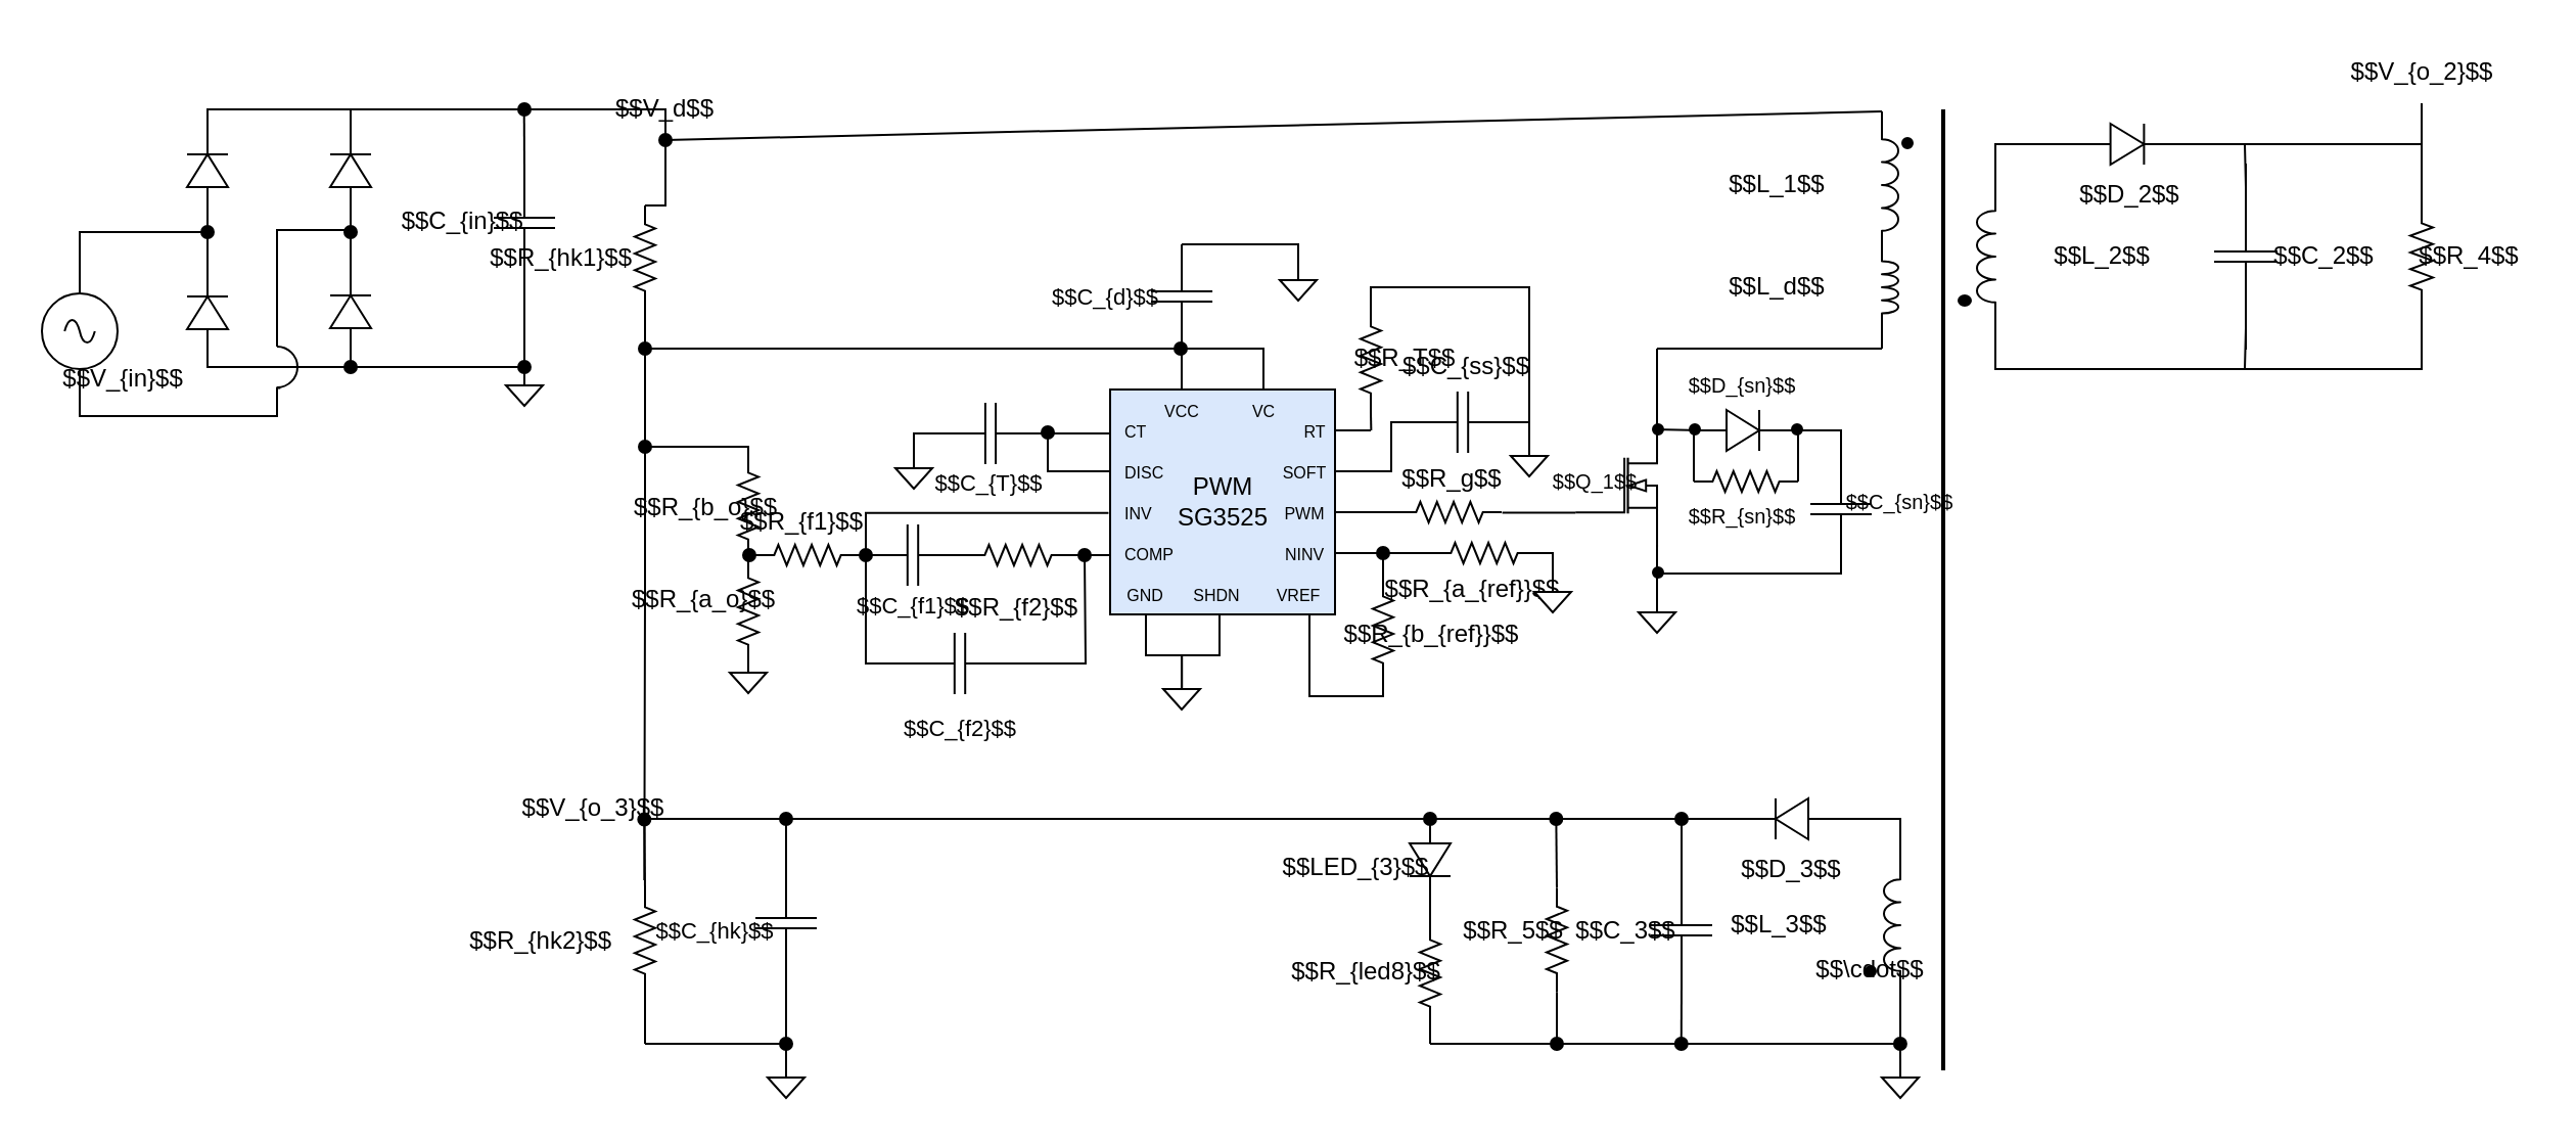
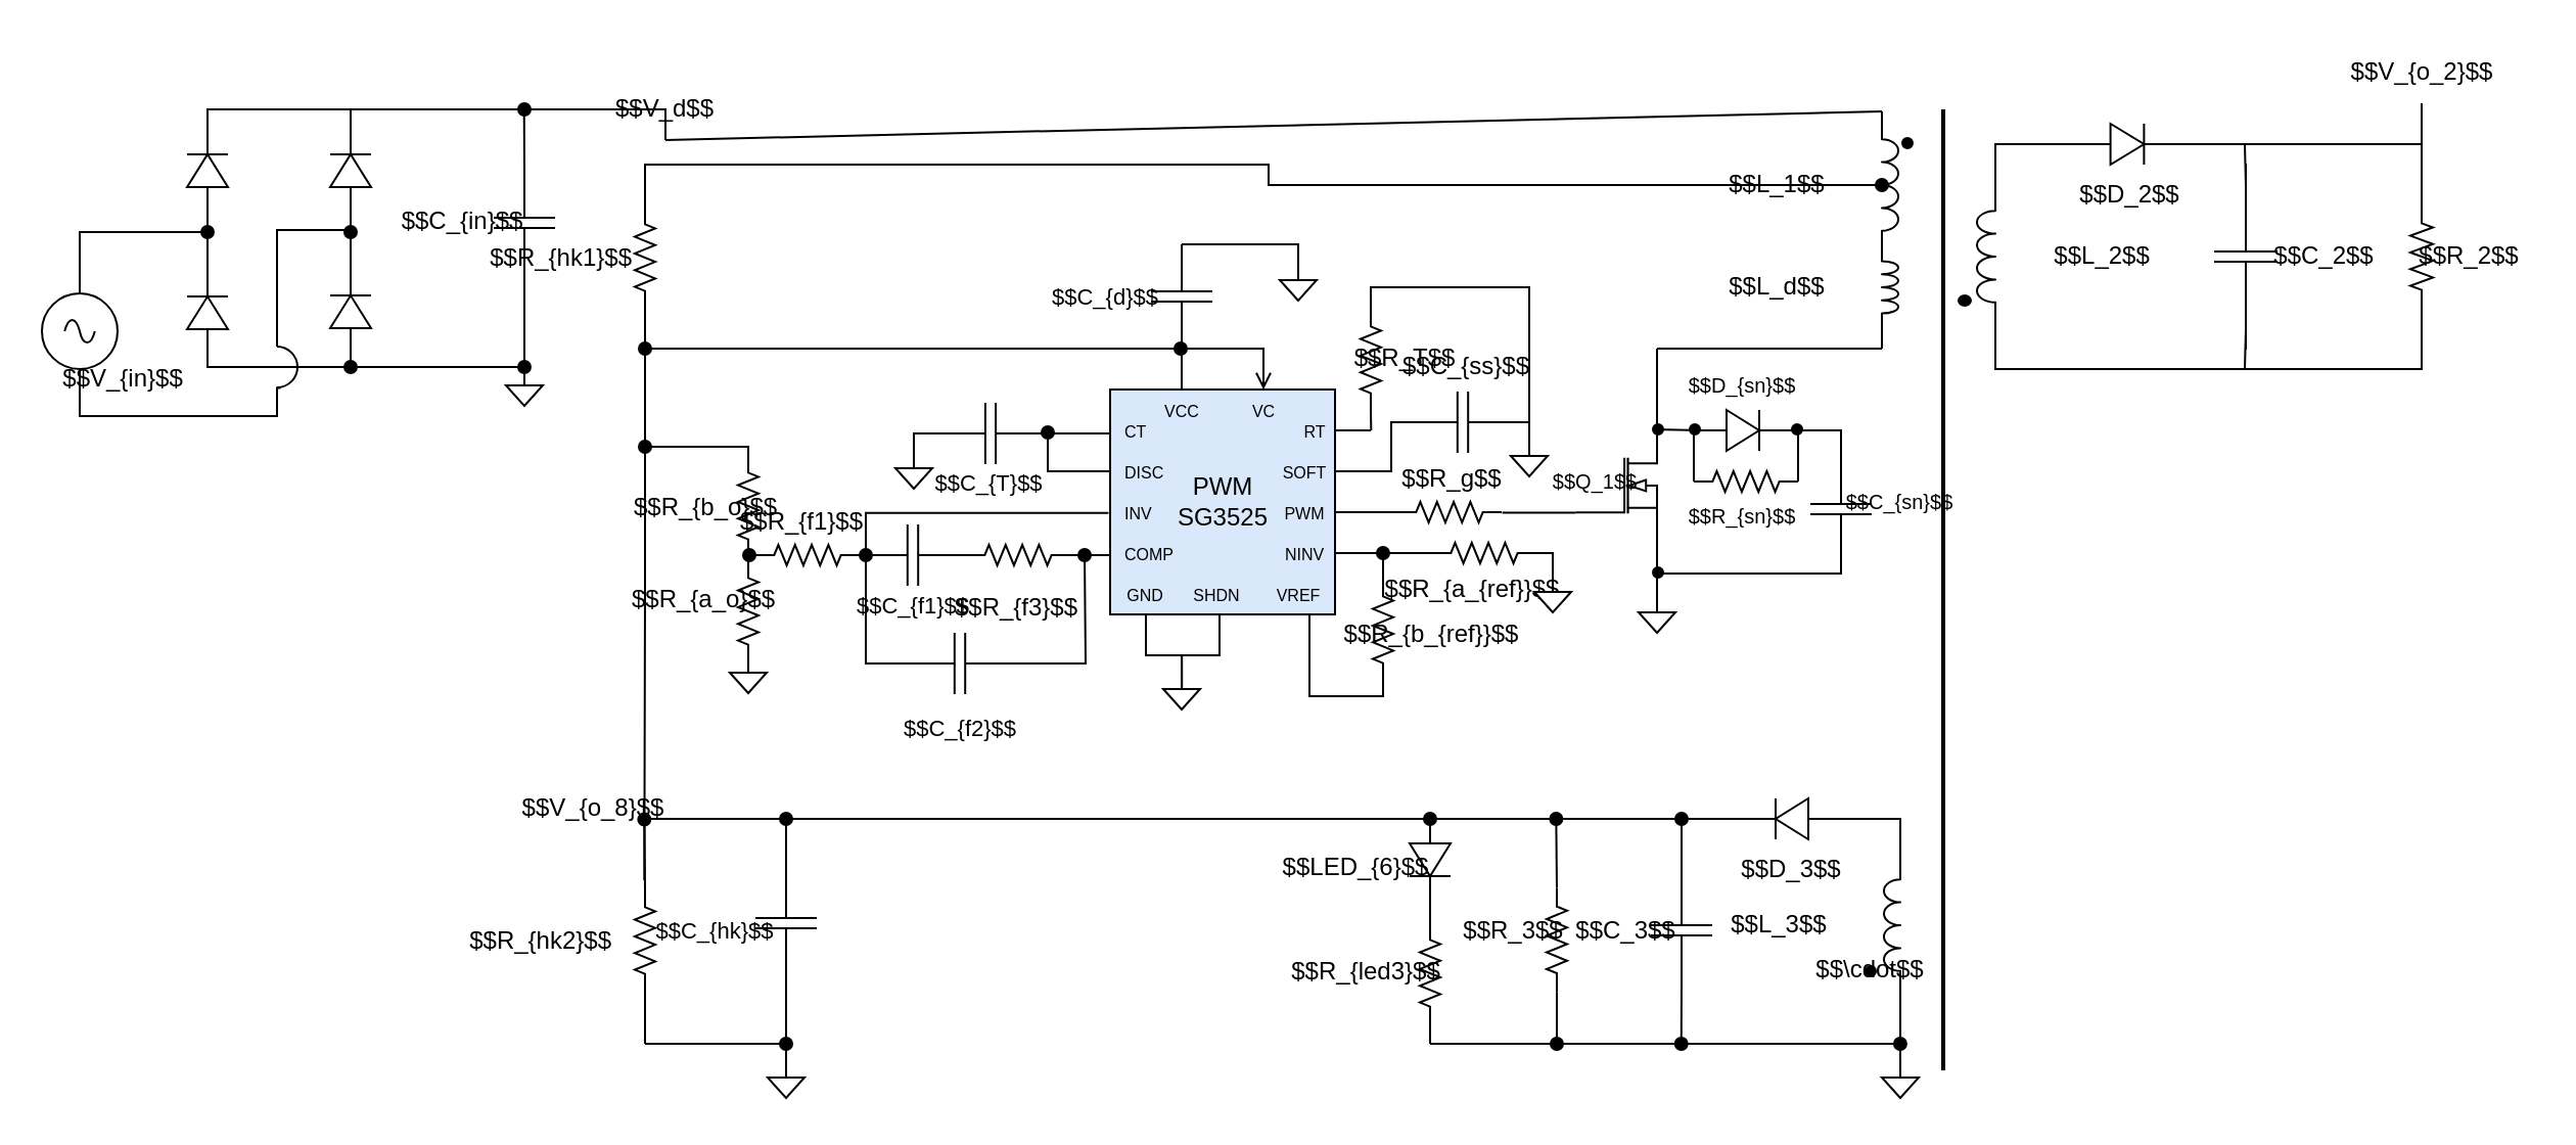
- <mxCell id="78" style="edgeStyle=orthogonalEdgeStyle;rounded=0;orthogonalLoop=1;jettySize=auto;html=1;exitX=0;exitY=0.5;exitDx=0;exitDy=0;exitPerimeter=0;endArrow=oval;endFill=1;entryX=0.5;entryY=1;entryDx=0;entryDy=0;" parent="1" source="79" target="97" edge="1"><mxGeometry relative="1" as="geometry"><mxPoint x="315" y="70" as="targetPoint" /></mxGeometry></mxCell>
+ <mxCell id="78" style="edgeStyle=orthogonalEdgeStyle;rounded=0;orthogonalLoop=1;jettySize=auto;html=1;exitX=0;exitY=0.5;exitDx=0;exitDy=0;exitPerimeter=0;endArrow=oval;endFill=1;" parent="1" source="79" target="15" edge="1"><mxGeometry relative="1" as="geometry"><mxPoint x="315" y="70" as="targetPoint" /></mxGeometry></mxCell>
- <mxCell id="89" value="$$R_4$$" style="text;html=1;strokeColor=none;fillColor=none;align=center;verticalAlign=middle;whiteSpace=wrap;rounded=0;" parent="1" vertex="1"><mxGeometry x="1176.5" y="110" width="61" height="30" as="geometry" /></mxCell>
+ <mxCell id="89" value="$$R_2$$" style="text;html=1;strokeColor=none;fillColor=none;align=center;verticalAlign=middle;whiteSpace=wrap;rounded=0;" parent="1" vertex="1"><mxGeometry x="1176.5" y="110" width="61" height="30" as="geometry" /></mxCell>
- <mxCell id="54" style="edgeStyle=orthogonalEdgeStyle;rounded=0;orthogonalLoop=1;jettySize=auto;html=1;exitX=0.5;exitY=0;exitDx=0;exitDy=0;entryX=0.5;entryY=0;entryDx=0;entryDy=0;endArrow=none;endFill=0;" parent="52" source="55" target="56" edge="1"><mxGeometry relative="1" as="geometry"><Array as="points"><mxPoint x="35" y="-20" /><mxPoint x="75" y="-20" /></Array></mxGeometry></mxCell>
+ <mxCell id="54" style="edgeStyle=orthogonalEdgeStyle;rounded=0;orthogonalLoop=1;jettySize=auto;html=1;exitX=0.5;exitY=0;exitDx=0;exitDy=0;entryX=0.5;entryY=0;entryDx=0;entryDy=0;endArrow=open;endFill=0;" parent="52" source="55" target="56" edge="1"><mxGeometry relative="1" as="geometry"><Array as="points"><mxPoint x="35" y="-20" /><mxPoint x="75" y="-20" /></Array></mxGeometry></mxCell>
- <mxCell id="125" value="$$R_{f2}$$" style="text;html=1;strokeColor=none;fillColor=none;align=center;verticalAlign=middle;whiteSpace=wrap;rounded=0;" parent="1" vertex="1"><mxGeometry x="467" y="282" width="60" height="30" as="geometry" /></mxCell>
+ <mxCell id="125" value="$$R_{f3}$$" style="text;html=1;strokeColor=none;fillColor=none;align=center;verticalAlign=middle;whiteSpace=wrap;rounded=0;" parent="1" vertex="1"><mxGeometry x="467" y="282" width="60" height="30" as="geometry" /></mxCell>
- <mxCell id="98" value="$$V_{o_3}$$" style="text;html=1;strokeColor=none;fillColor=none;align=center;verticalAlign=middle;whiteSpace=wrap;rounded=0;" parent="1" vertex="1"><mxGeometry x="260" y="380" width="60" height="30" as="geometry" /></mxCell>
+ <mxCell id="98" value="$$V_{o_8}$$" style="text;html=1;strokeColor=none;fillColor=none;align=center;verticalAlign=middle;whiteSpace=wrap;rounded=0;" parent="1" vertex="1"><mxGeometry x="260" y="380" width="60" height="30" as="geometry" /></mxCell>
- <mxCell id="109" value="$$LED_{3}$$" style="text;html=1;strokeColor=none;fillColor=none;align=center;verticalAlign=middle;whiteSpace=wrap;rounded=0;" parent="1" vertex="1"><mxGeometry x="633" y="409" width="60" height="30" as="geometry" /></mxCell>
+ <mxCell id="109" value="$$LED_{6}$$" style="text;html=1;strokeColor=none;fillColor=none;align=center;verticalAlign=middle;whiteSpace=wrap;rounded=0;" parent="1" vertex="1"><mxGeometry x="633" y="409" width="60" height="30" as="geometry" /></mxCell>
- <mxCell id="90" value="$$R_5$$" style="text;html=1;strokeColor=none;fillColor=none;align=center;verticalAlign=middle;whiteSpace=wrap;rounded=0;" parent="1" vertex="1"><mxGeometry x="710" y="440" width="60" height="30" as="geometry" /></mxCell>
+ <mxCell id="90" value="$$R_3$$" style="text;html=1;strokeColor=none;fillColor=none;align=center;verticalAlign=middle;whiteSpace=wrap;rounded=0;" parent="1" vertex="1"><mxGeometry x="710" y="440" width="60" height="30" as="geometry" /></mxCell>
- <mxCell id="105" value="$$R_{led8}$$" style="text;html=1;strokeColor=none;fillColor=none;align=center;verticalAlign=middle;whiteSpace=wrap;rounded=0;" parent="1" vertex="1"><mxGeometry x="638" y="460" width="60" height="30" as="geometry" /></mxCell>
+ <mxCell id="105" value="$$R_{led3}$$" style="text;html=1;strokeColor=none;fillColor=none;align=center;verticalAlign=middle;whiteSpace=wrap;rounded=0;" parent="1" vertex="1"><mxGeometry x="638" y="460" width="60" height="30" as="geometry" /></mxCell>
